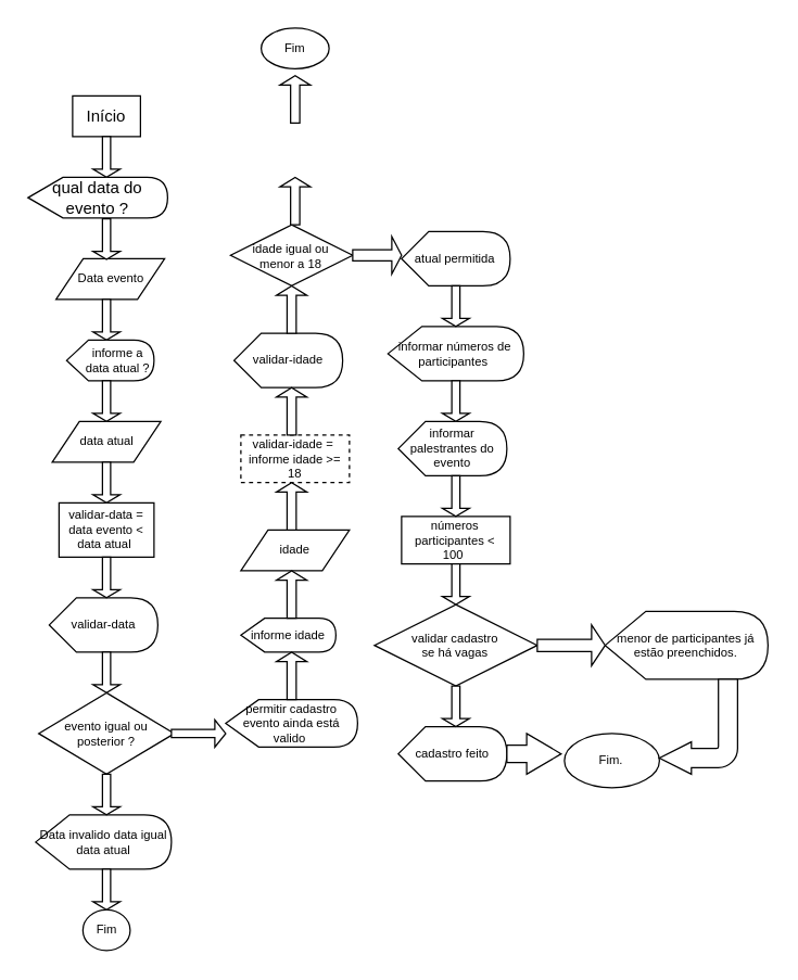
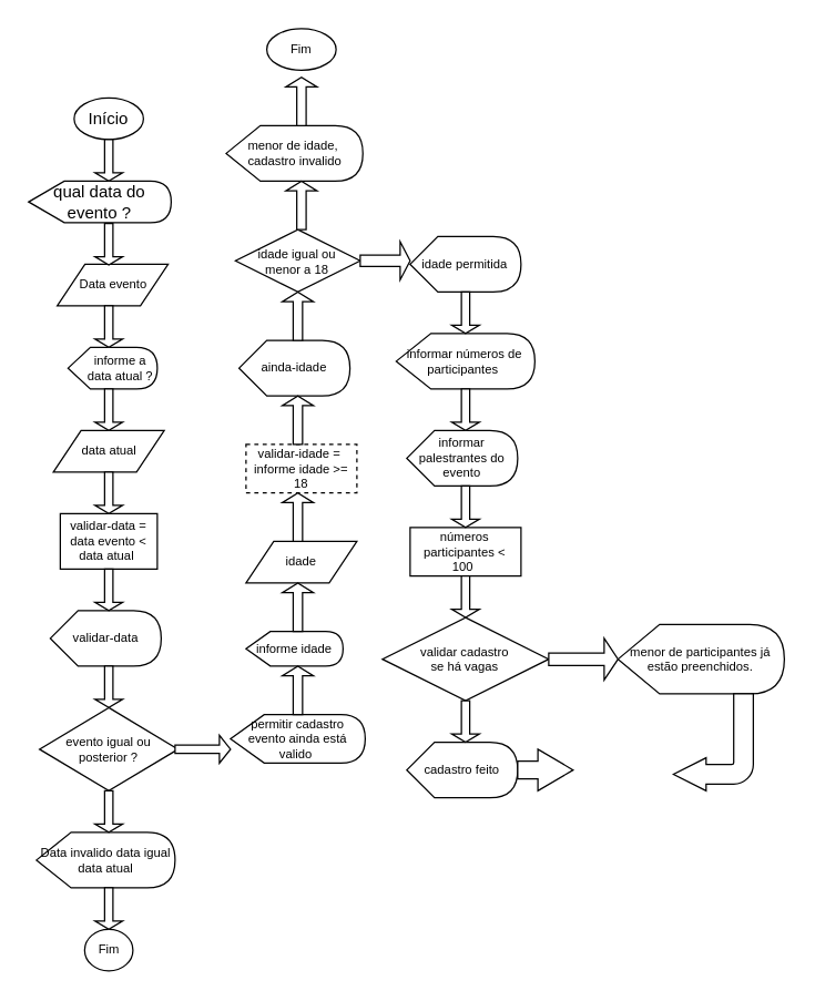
- <mxCell id="2" value="&lt;span style=&quot;&quot;&gt;Início&lt;/span&gt;" style="whiteSpace=wrap;html=1;rounded=0;" vertex="1" parent="1"><mxGeometry x="53" y="70" width="50" height="30" as="geometry" /></mxCell>
+ <mxCell id="2" value="&lt;span style=&quot;&quot;&gt;Início&lt;/span&gt;" style="ellipse;whiteSpace=wrap;html=1;" vertex="1" parent="1"><mxGeometry x="53" y="70" width="50" height="30" as="geometry" /></mxCell>
+ <mxCell id="18" value="menor de idade,&amp;nbsp;&lt;br&gt;cadastro invalido" style="shape=display;whiteSpace=wrap;html=1;fontSize=9;" vertex="1" parent="1"><mxGeometry x="162.7" y="90" width="98.6" height="40" as="geometry" /></mxCell>
- <mxCell id="24" value="atual permitida" style="shape=display;whiteSpace=wrap;html=1;fontSize=9;" vertex="1" parent="1"><mxGeometry x="295.4" y="170" width="80" height="40" as="geometry" /></mxCell>
+ <mxCell id="24" value="idade permitida" style="shape=display;whiteSpace=wrap;html=1;fontSize=9;" vertex="1" parent="1"><mxGeometry x="295.4" y="170" width="80" height="40" as="geometry" /></mxCell>
- <mxCell id="23" value="validar-idade" style="shape=display;whiteSpace=wrap;html=1;fontSize=9;" vertex="1" parent="1"><mxGeometry x="172" y="245" width="80" height="40" as="geometry" /></mxCell>
+ <mxCell id="23" value="ainda-idade" style="shape=display;whiteSpace=wrap;html=1;fontSize=9;" vertex="1" parent="1"><mxGeometry x="172" y="245" width="80" height="40" as="geometry" /></mxCell>
- <mxCell id="30" value="Fim." style="ellipse;whiteSpace=wrap;html=1;fontSize=9;" vertex="1" parent="1"><mxGeometry x="415.4" y="540" width="70" height="40" as="geometry" /></mxCell>
